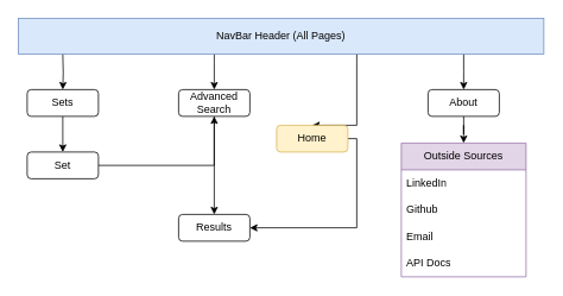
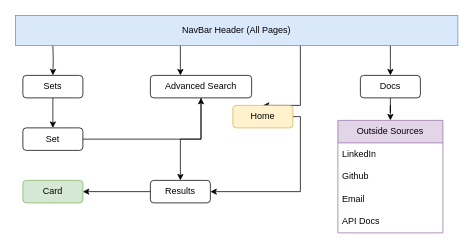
- <mxCell id="12" value="Advanced Search" style="rounded=1;whiteSpace=wrap;html=1;" vertex="1" parent="1"><mxGeometry x="200" y="100" width="80" height="30" as="geometry" /></mxCell>
+ <mxCell id="12" value="Advanced Search" style="rounded=1;whiteSpace=wrap;html=1;" vertex="1" parent="1"><mxGeometry x="200" y="100" width="135" height="30" as="geometry" /></mxCell>
- <mxCell id="16" value="About" style="rounded=1;whiteSpace=wrap;html=1;" vertex="1" parent="1"><mxGeometry x="480" y="100" width="80" height="30" as="geometry" /></mxCell>
+ <mxCell id="16" value="Docs" style="rounded=1;whiteSpace=wrap;html=1;" vertex="1" parent="1"><mxGeometry x="480" y="100" width="80" height="30" as="geometry" /></mxCell>
+ <mxCell id="19" value="Card" style="rounded=1;whiteSpace=wrap;html=1;fillColor=#d5e8d4;strokeColor=#82b366;" vertex="1" parent="1"><mxGeometry x="30" y="240" width="80" height="30" as="geometry" /></mxCell>
+ <mxCell id="17" style="edgeStyle=orthogonalEdgeStyle;rounded=0;orthogonalLoop=1;jettySize=auto;html=1;entryX=1;entryY=0.5;entryDx=0;entryDy=0;" edge="1" parent="1" source="18" target="19"><mxGeometry relative="1" as="geometry" /></mxCell>
